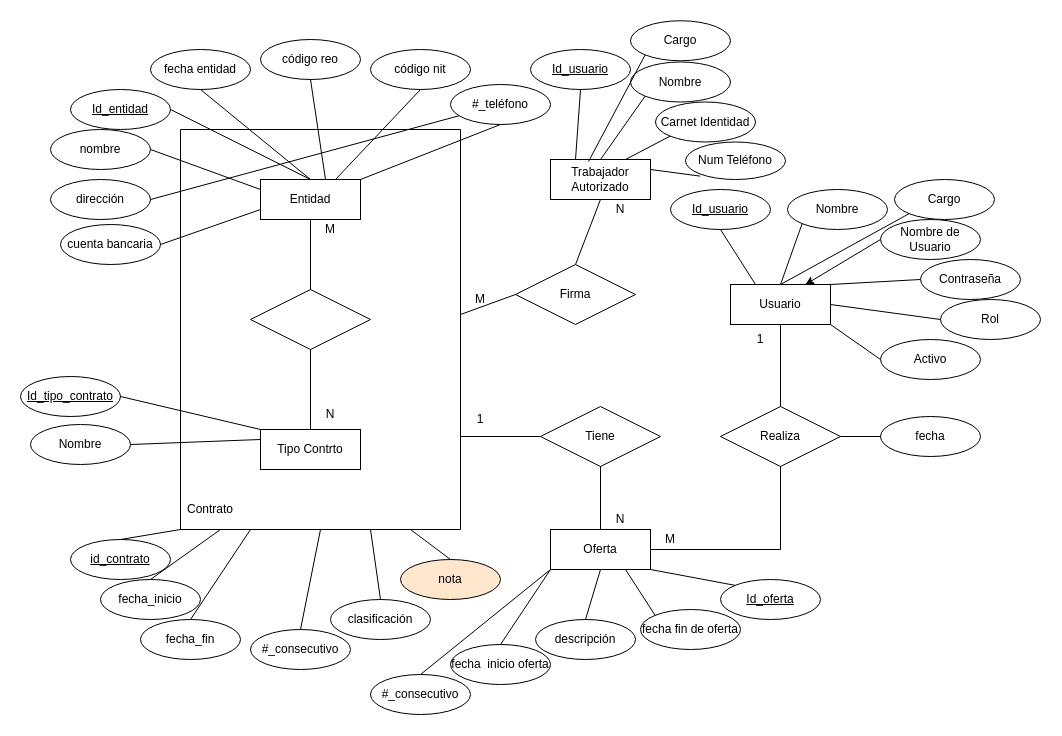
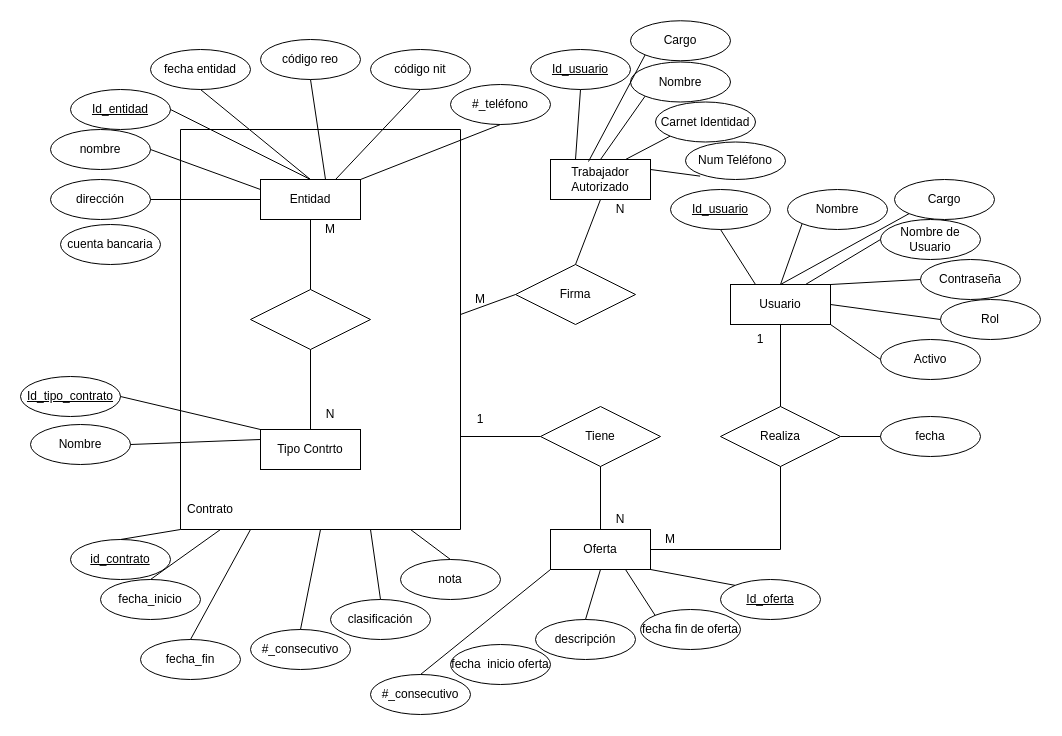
- <mxCell id="61" value="" style="endArrow=none;html=1;rounded=0;exitX=1;exitY=0.5;exitDx=0;exitDy=0;" parent="1" source="60" target="70" edge="1"><mxGeometry relative="1" as="geometry"><mxPoint x="64.645" y="213.142" as="sourcePoint" /><mxPoint x="260" y="239" as="targetPoint" /></mxGeometry></mxCell>
+ <mxCell id="61" value="" style="endArrow=none;html=1;rounded=0;exitX=1;exitY=0.5;exitDx=0;exitDy=0;entryX=0;entryY=0.5;entryDx=0;entryDy=0;" parent="1" source="60" target="2" edge="1"><mxGeometry relative="1" as="geometry"><mxPoint x="64.645" y="213.142" as="sourcePoint" /><mxPoint x="260" y="239" as="targetPoint" /></mxGeometry></mxCell>
- <mxCell id="63" value="" style="endArrow=none;html=1;rounded=0;exitX=1;exitY=0.5;exitDx=0;exitDy=0;entryX=0;entryY=0.75;entryDx=0;entryDy=0;" parent="1" source="62" target="2" edge="1"><mxGeometry relative="1" as="geometry"><mxPoint x="74.645" y="258.142" as="sourcePoint" /><mxPoint x="270" y="284" as="targetPoint" /></mxGeometry></mxCell>
- <mxCell id="40" value="" style="endArrow=classic;html=1;rounded=0;exitX=0;exitY=0.5;exitDx=0;exitDy=0;entryX=0.75;entryY=0;entryDx=0;entryDy=0;" parent="1" source="35" target="29" edge="1"><mxGeometry relative="1" as="geometry"><mxPoint x="811.645" y="233.142" as="sourcePoint" /><mxPoint x="790" y="294" as="targetPoint" /></mxGeometry></mxCell>
+ <mxCell id="40" value="" style="endArrow=none;html=1;rounded=0;exitX=0;exitY=0.5;exitDx=0;exitDy=0;entryX=0.75;entryY=0;entryDx=0;entryDy=0;" parent="1" source="35" target="29" edge="1"><mxGeometry relative="1" as="geometry"><mxPoint x="811.645" y="233.142" as="sourcePoint" /><mxPoint x="790" y="294" as="targetPoint" /></mxGeometry></mxCell>
- <mxCell id="82" value="nota" style="ellipse;whiteSpace=wrap;html=1;align=center;fillColor=#ffe6cc;" parent="1" vertex="1"><mxGeometry x="400" y="559" width="100" height="40" as="geometry" /></mxCell>
+ <mxCell id="82" value="nota" style="ellipse;whiteSpace=wrap;html=1;align=center;" parent="1" vertex="1"><mxGeometry x="400" y="559" width="100" height="40" as="geometry" /></mxCell>
- <mxCell id="85" value="" style="endArrow=none;html=1;rounded=0;exitX=0.5;exitY=0;exitDx=0;exitDy=0;entryX=0;entryY=1;entryDx=0;entryDy=0;" parent="1" source="84" target="24" edge="1"><mxGeometry relative="1" as="geometry"><mxPoint x="464.645" y="678.142" as="sourcePoint" /><mxPoint x="515" y="594" as="targetPoint" /></mxGeometry></mxCell>
- <mxCell id="76" value="fecha_fin" style="ellipse;whiteSpace=wrap;html=1;align=center;" parent="1" vertex="1"><mxGeometry x="140" y="619" width="100" height="40" as="geometry" /></mxCell>
+ <mxCell id="76" value="fecha_fin" style="ellipse;whiteSpace=wrap;html=1;align=center;" parent="1" vertex="1"><mxGeometry x="140" y="639" width="100" height="40" as="geometry" /></mxCell>
